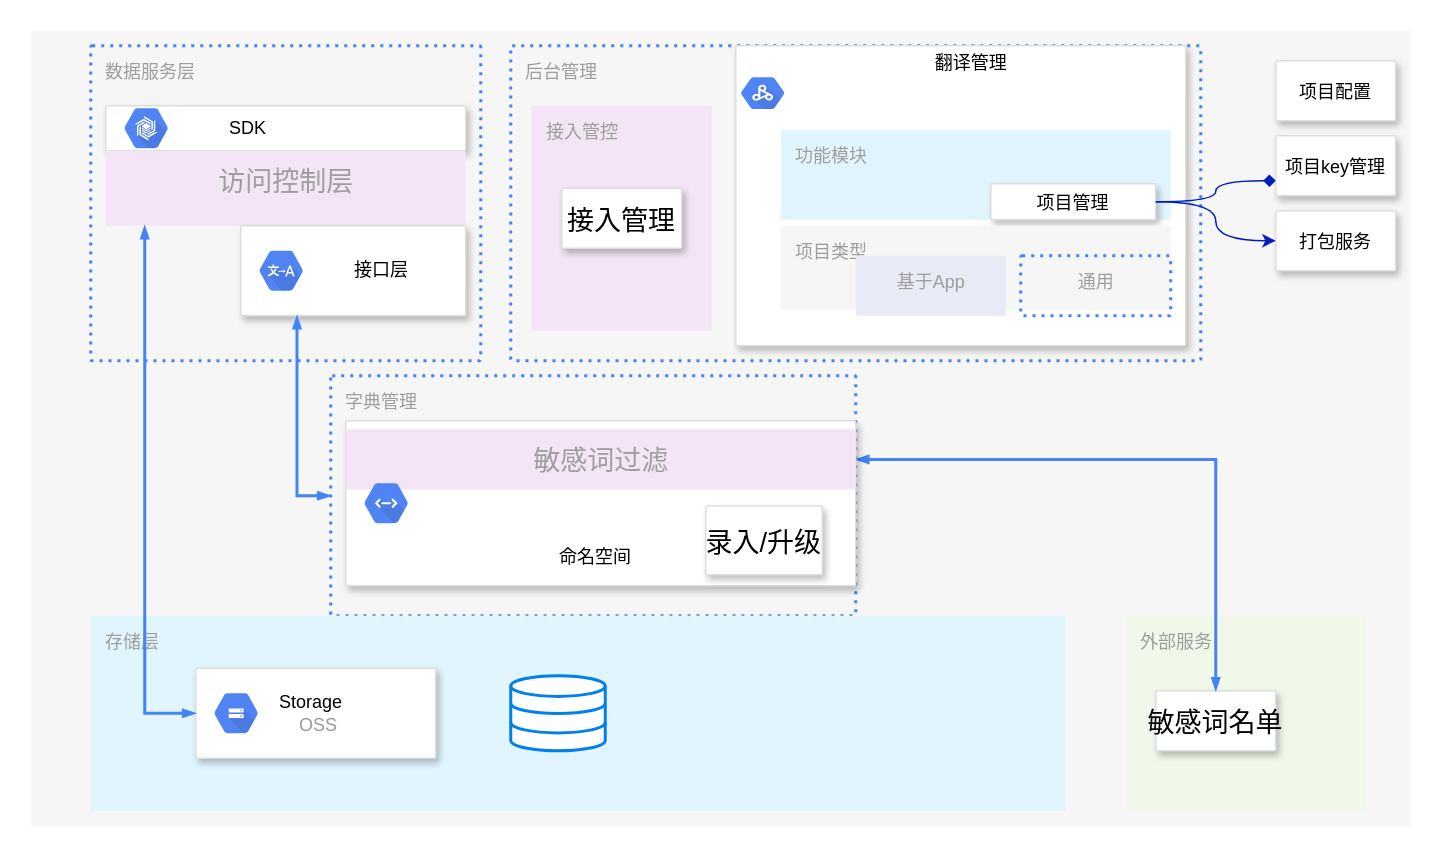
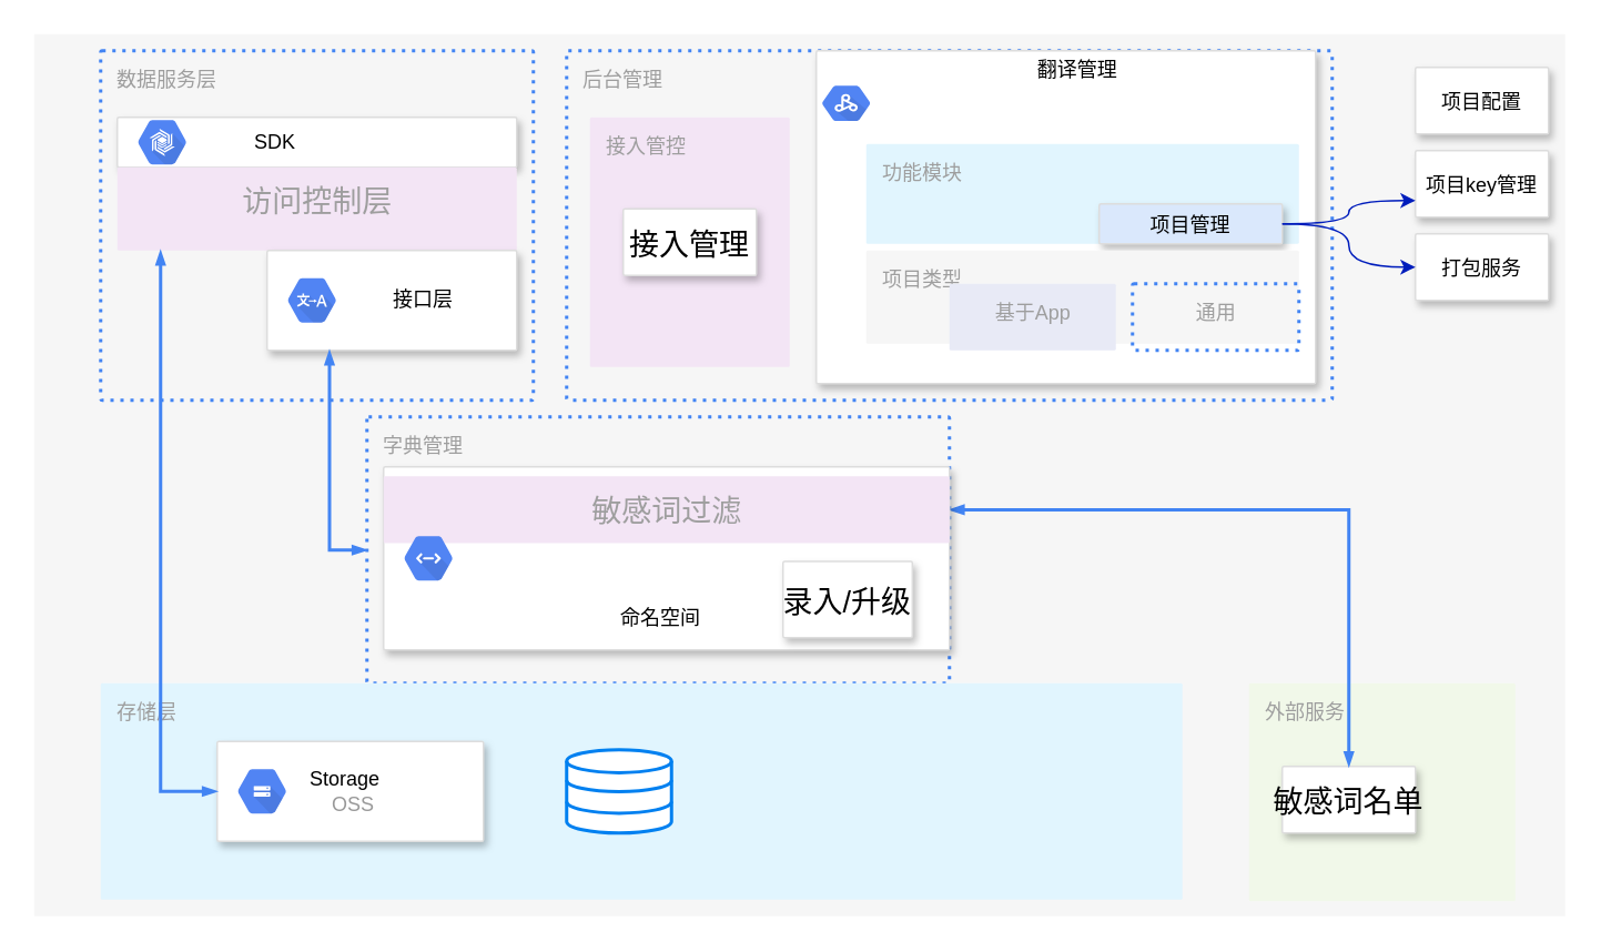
- <mxCell id="39" style="edgeStyle=orthogonalEdgeStyle;curved=1;rounded=0;orthogonalLoop=1;jettySize=auto;html=1;entryX=0;entryY=0.75;entryDx=0;entryDy=0;fontSize=12;fillColor=#0050ef;strokeColor=#001DBC;endArrow=diamond;" edge="1" parent="1" source="30" target="37"><mxGeometry relative="1" as="geometry" /></mxCell>
+ <mxCell id="39" style="edgeStyle=orthogonalEdgeStyle;curved=1;rounded=0;orthogonalLoop=1;jettySize=auto;html=1;entryX=0;entryY=0.75;entryDx=0;entryDy=0;fontSize=12;fillColor=#0050ef;strokeColor=#001DBC;" edge="1" parent="1" source="30" target="37"><mxGeometry relative="1" as="geometry" /></mxCell>
- <mxCell id="30" value="项目管理" style="strokeColor=#dddddd;shadow=1;strokeWidth=1;rounded=1;absoluteArcSize=1;arcSize=2;fontSize=12;align=center;" vertex="1" parent="28"><mxGeometry x="140" y="36" width="110" height="24" as="geometry" /></mxCell>
+ <mxCell id="30" value="项目管理" style="strokeColor=#dddddd;shadow=1;strokeWidth=1;rounded=1;absoluteArcSize=1;arcSize=2;fontSize=12;align=center;fillColor=#dae8fc;" vertex="1" parent="28"><mxGeometry x="140" y="36" width="110" height="24" as="geometry" /></mxCell>
